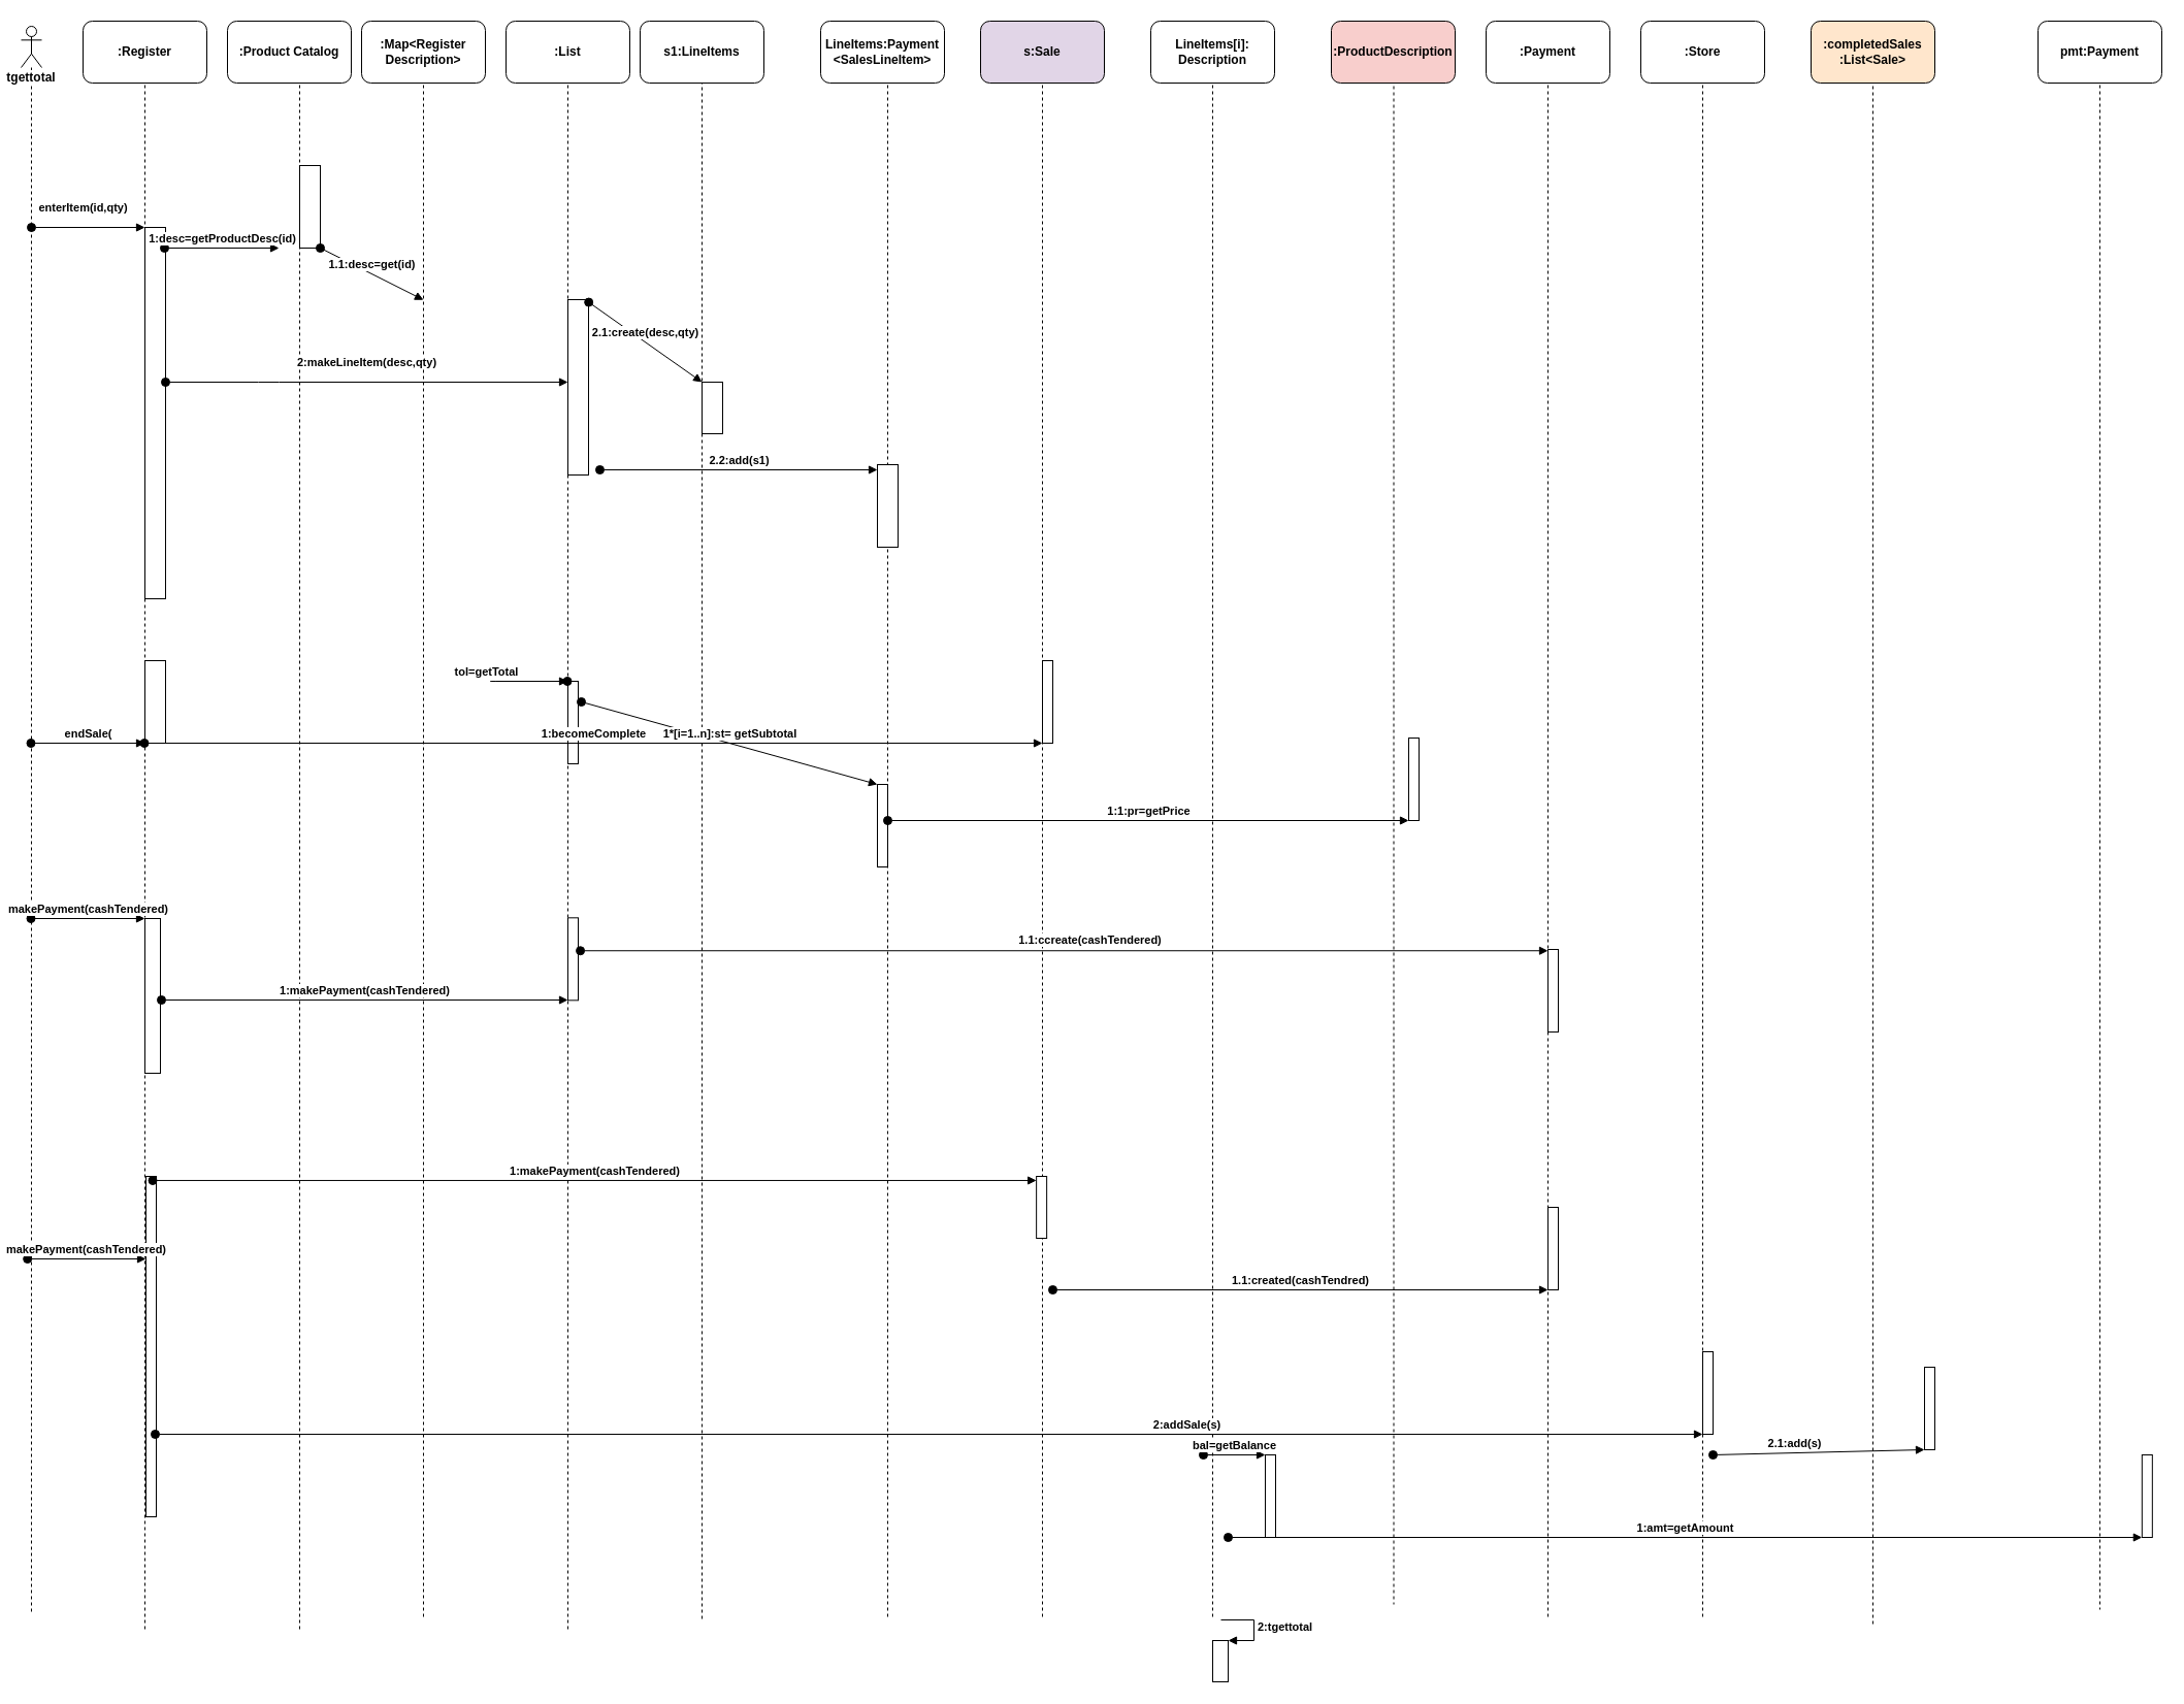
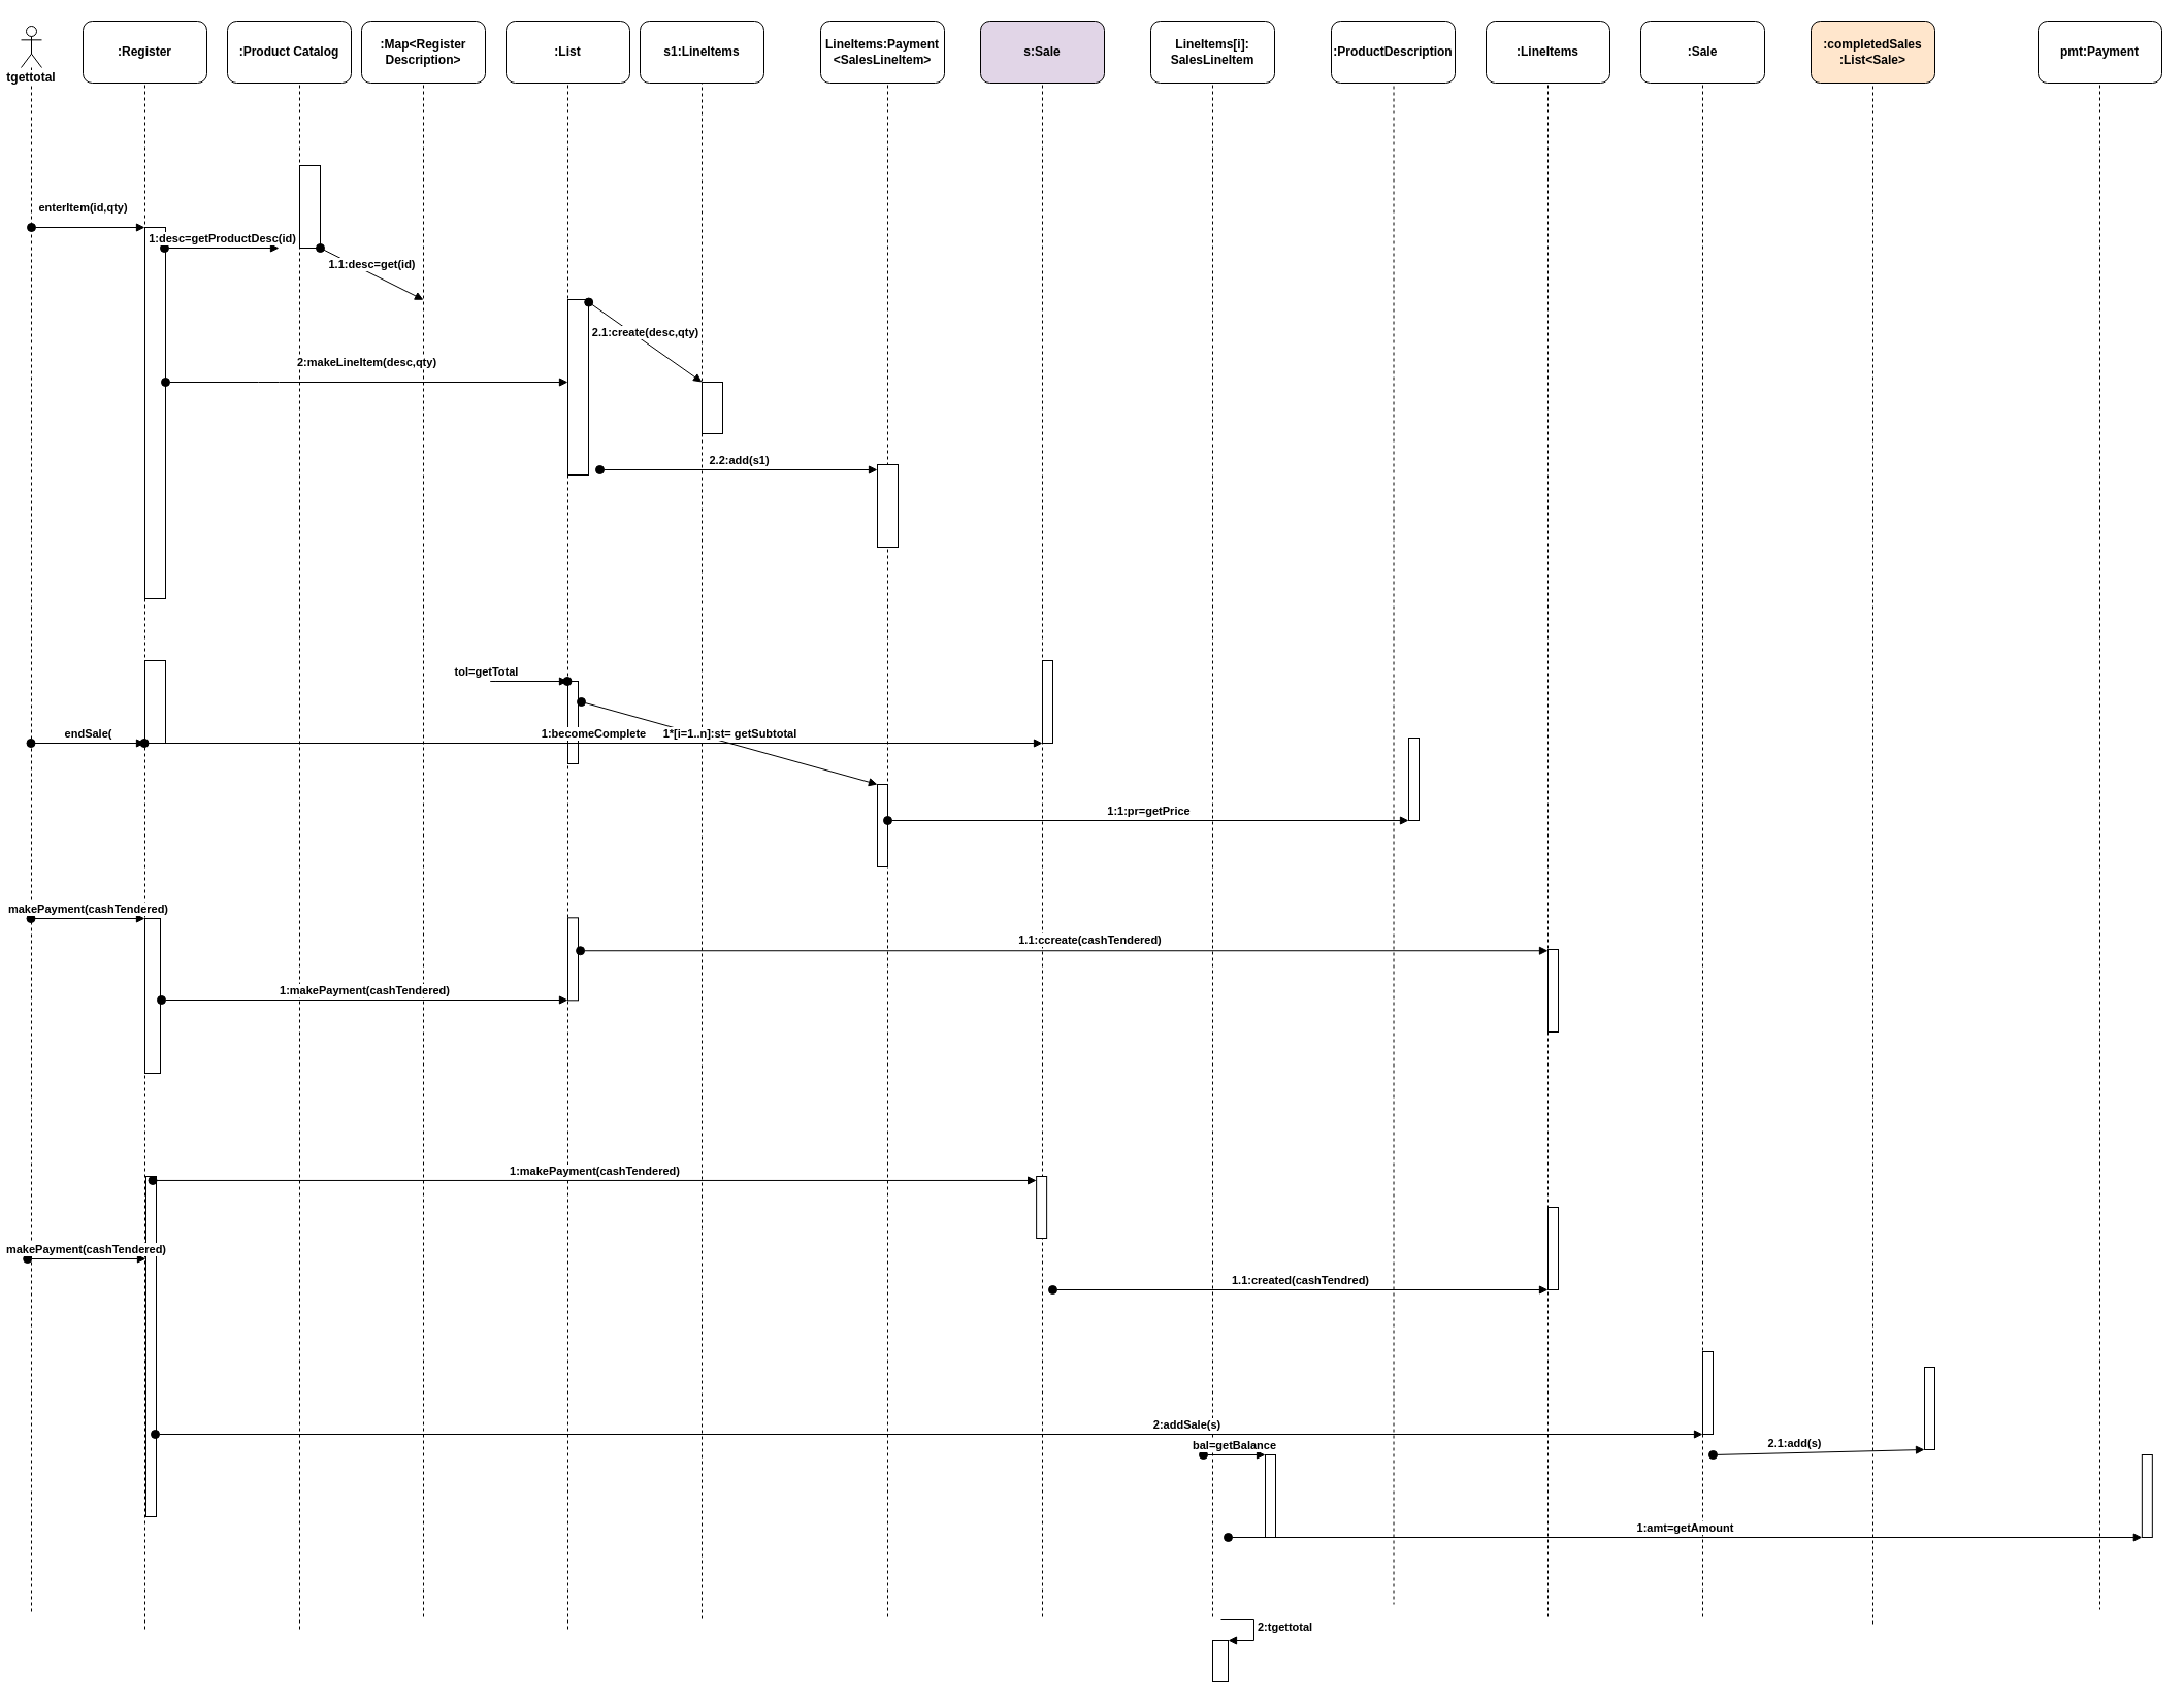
- <mxCell id="64" value="&lt;span style=&quot;font-weight: 700 ; white-space: normal&quot;&gt;LineItems[i]:&lt;br&gt;Description&lt;/span&gt;" style="rounded=1;whiteSpace=wrap;html=1;" vertex="1" parent="1"><mxGeometry x="1115" y="20" width="120" height="60" as="geometry" /></mxCell>
+ <mxCell id="64" value="&lt;span style=&quot;font-weight: 700 ; white-space: normal&quot;&gt;LineItems[i]:&lt;br&gt;SalesLineItem&lt;/span&gt;" style="rounded=1;whiteSpace=wrap;html=1;" vertex="1" parent="1"><mxGeometry x="1115" y="20" width="120" height="60" as="geometry" /></mxCell>
- <mxCell id="65" value="&lt;span style=&quot;font-weight: 700 ; white-space: normal&quot;&gt;:ProductDescription&lt;/span&gt;" style="rounded=1;whiteSpace=wrap;html=1;fillColor=#f8cecc;" vertex="1" parent="1"><mxGeometry x="1290" y="20" width="120" height="60" as="geometry" /></mxCell>
+ <mxCell id="65" value="&lt;span style=&quot;font-weight: 700 ; white-space: normal&quot;&gt;:ProductDescription&lt;/span&gt;" style="rounded=1;whiteSpace=wrap;html=1;" vertex="1" parent="1"><mxGeometry x="1290" y="20" width="120" height="60" as="geometry" /></mxCell>
- <mxCell id="71" value="&lt;span style=&quot;font-weight: 700 ; white-space: normal&quot;&gt;:Payment&lt;/span&gt;" style="rounded=1;whiteSpace=wrap;html=1;" vertex="1" parent="1"><mxGeometry x="1440" y="20" width="120" height="60" as="geometry" /></mxCell>
+ <mxCell id="71" value="&lt;span style=&quot;font-weight: 700 ; white-space: normal&quot;&gt;:LineItems&lt;/span&gt;" style="rounded=1;whiteSpace=wrap;html=1;" vertex="1" parent="1"><mxGeometry x="1440" y="20" width="120" height="60" as="geometry" /></mxCell>
- <mxCell id="68" value="&lt;span style=&quot;font-weight: 700 ; white-space: normal&quot;&gt;:Store&lt;/span&gt;" style="rounded=1;whiteSpace=wrap;html=1;" vertex="1" parent="1"><mxGeometry x="1590" y="20" width="120" height="60" as="geometry" /></mxCell>
+ <mxCell id="68" value="&lt;span style=&quot;font-weight: 700 ; white-space: normal&quot;&gt;:Sale&lt;/span&gt;" style="rounded=1;whiteSpace=wrap;html=1;" vertex="1" parent="1"><mxGeometry x="1590" y="20" width="120" height="60" as="geometry" /></mxCell>
